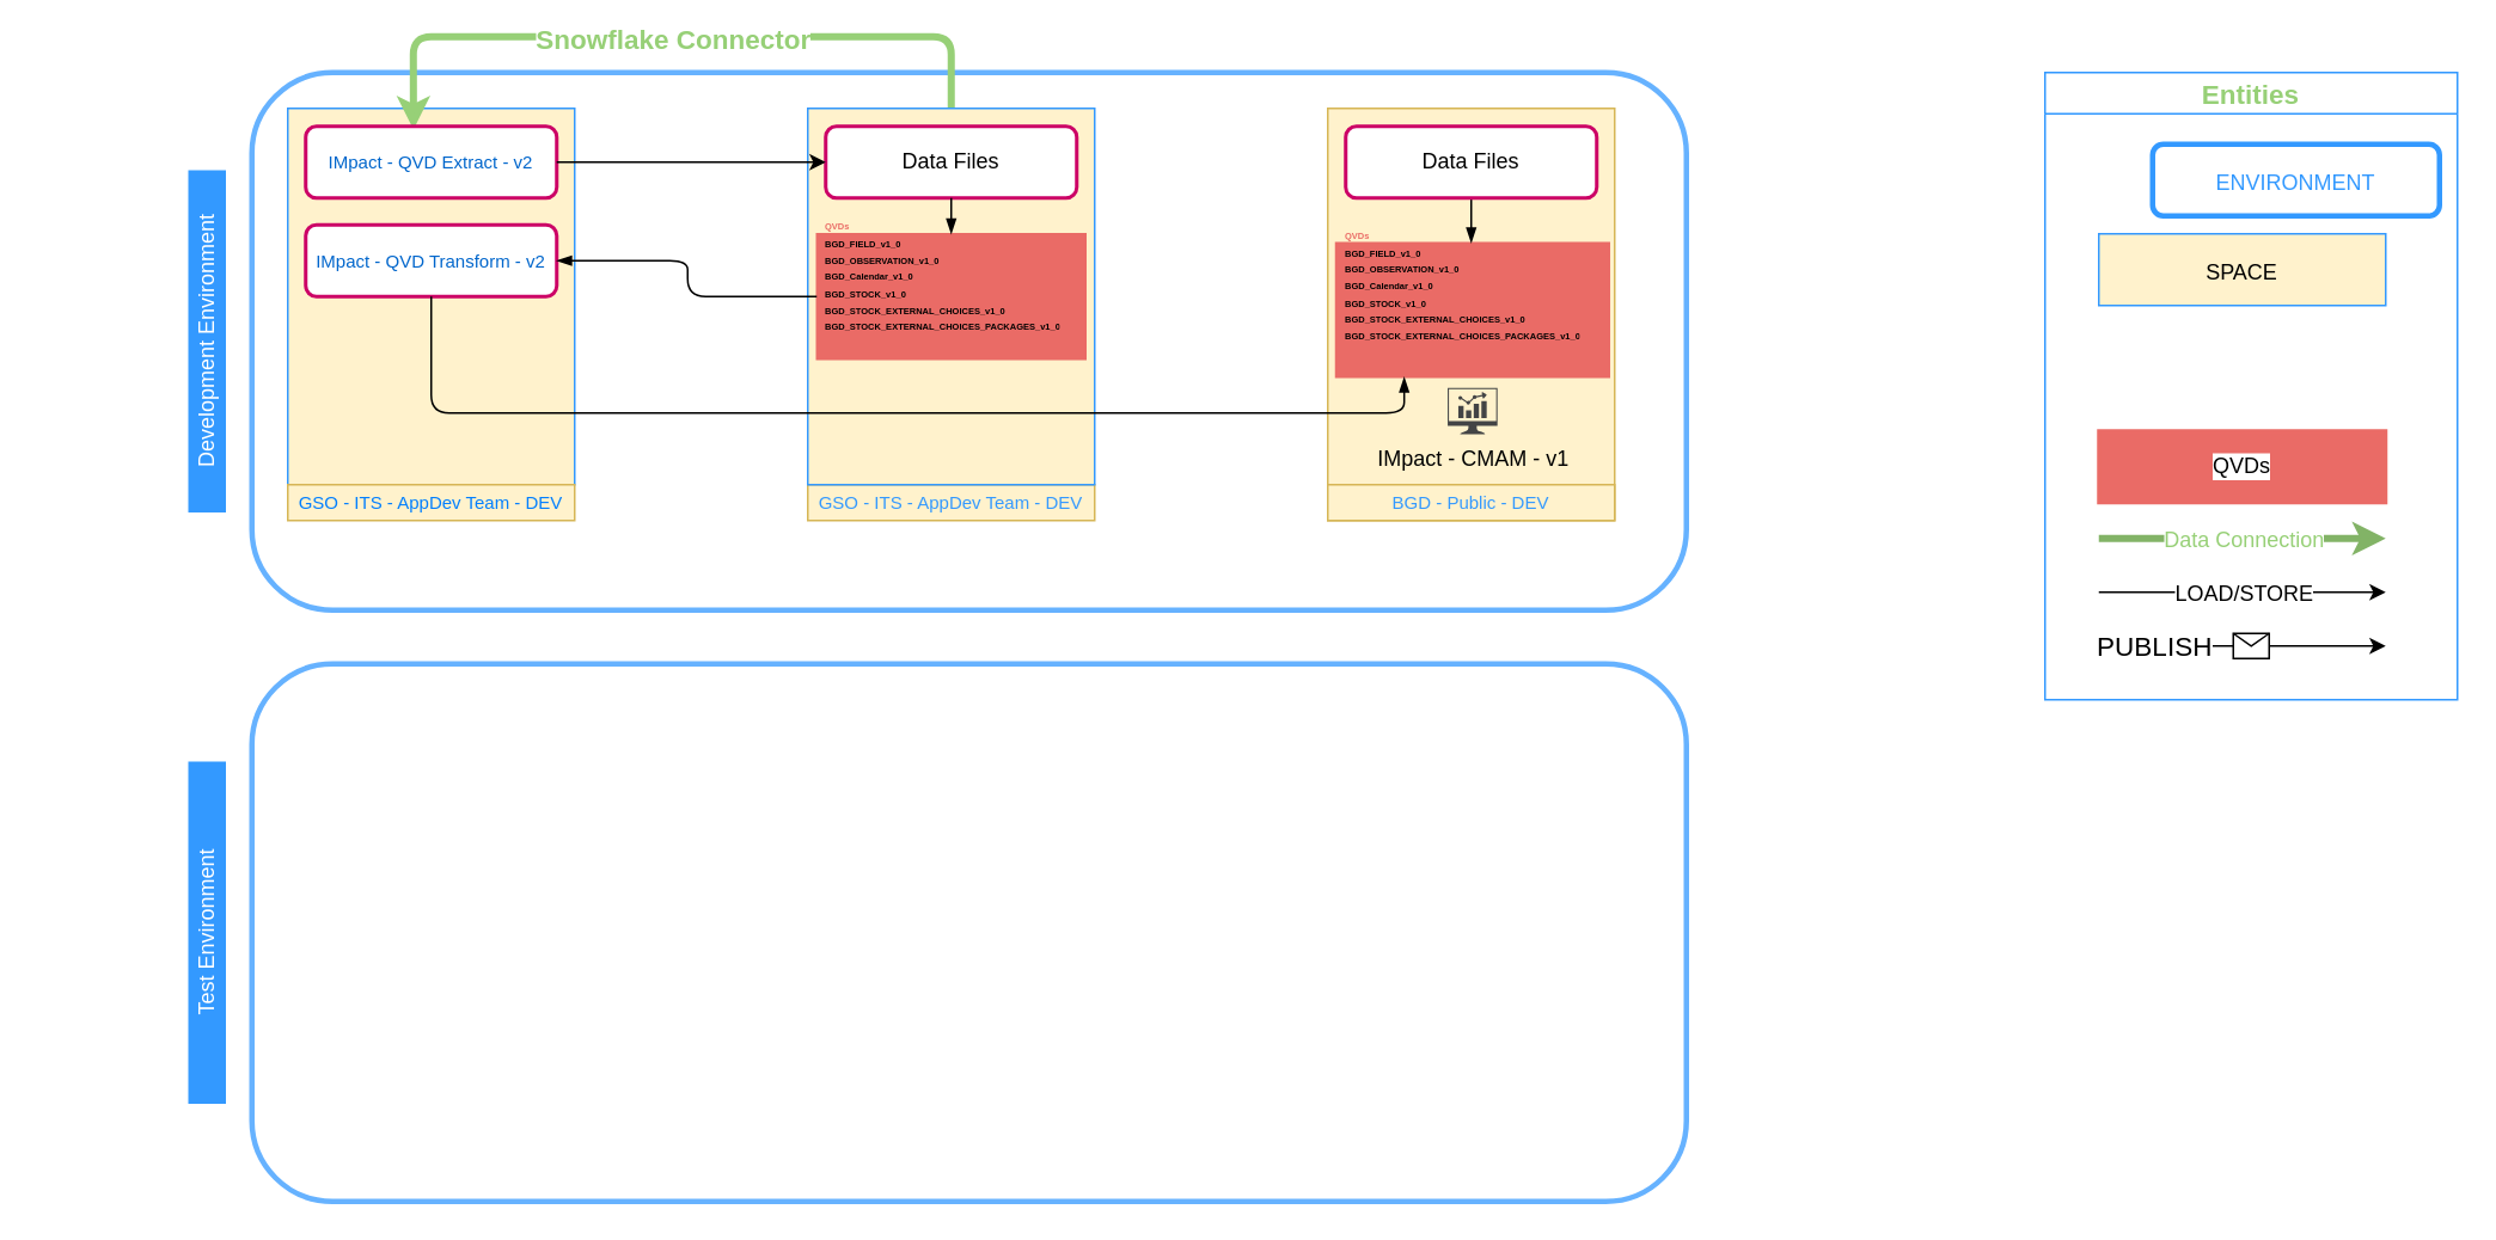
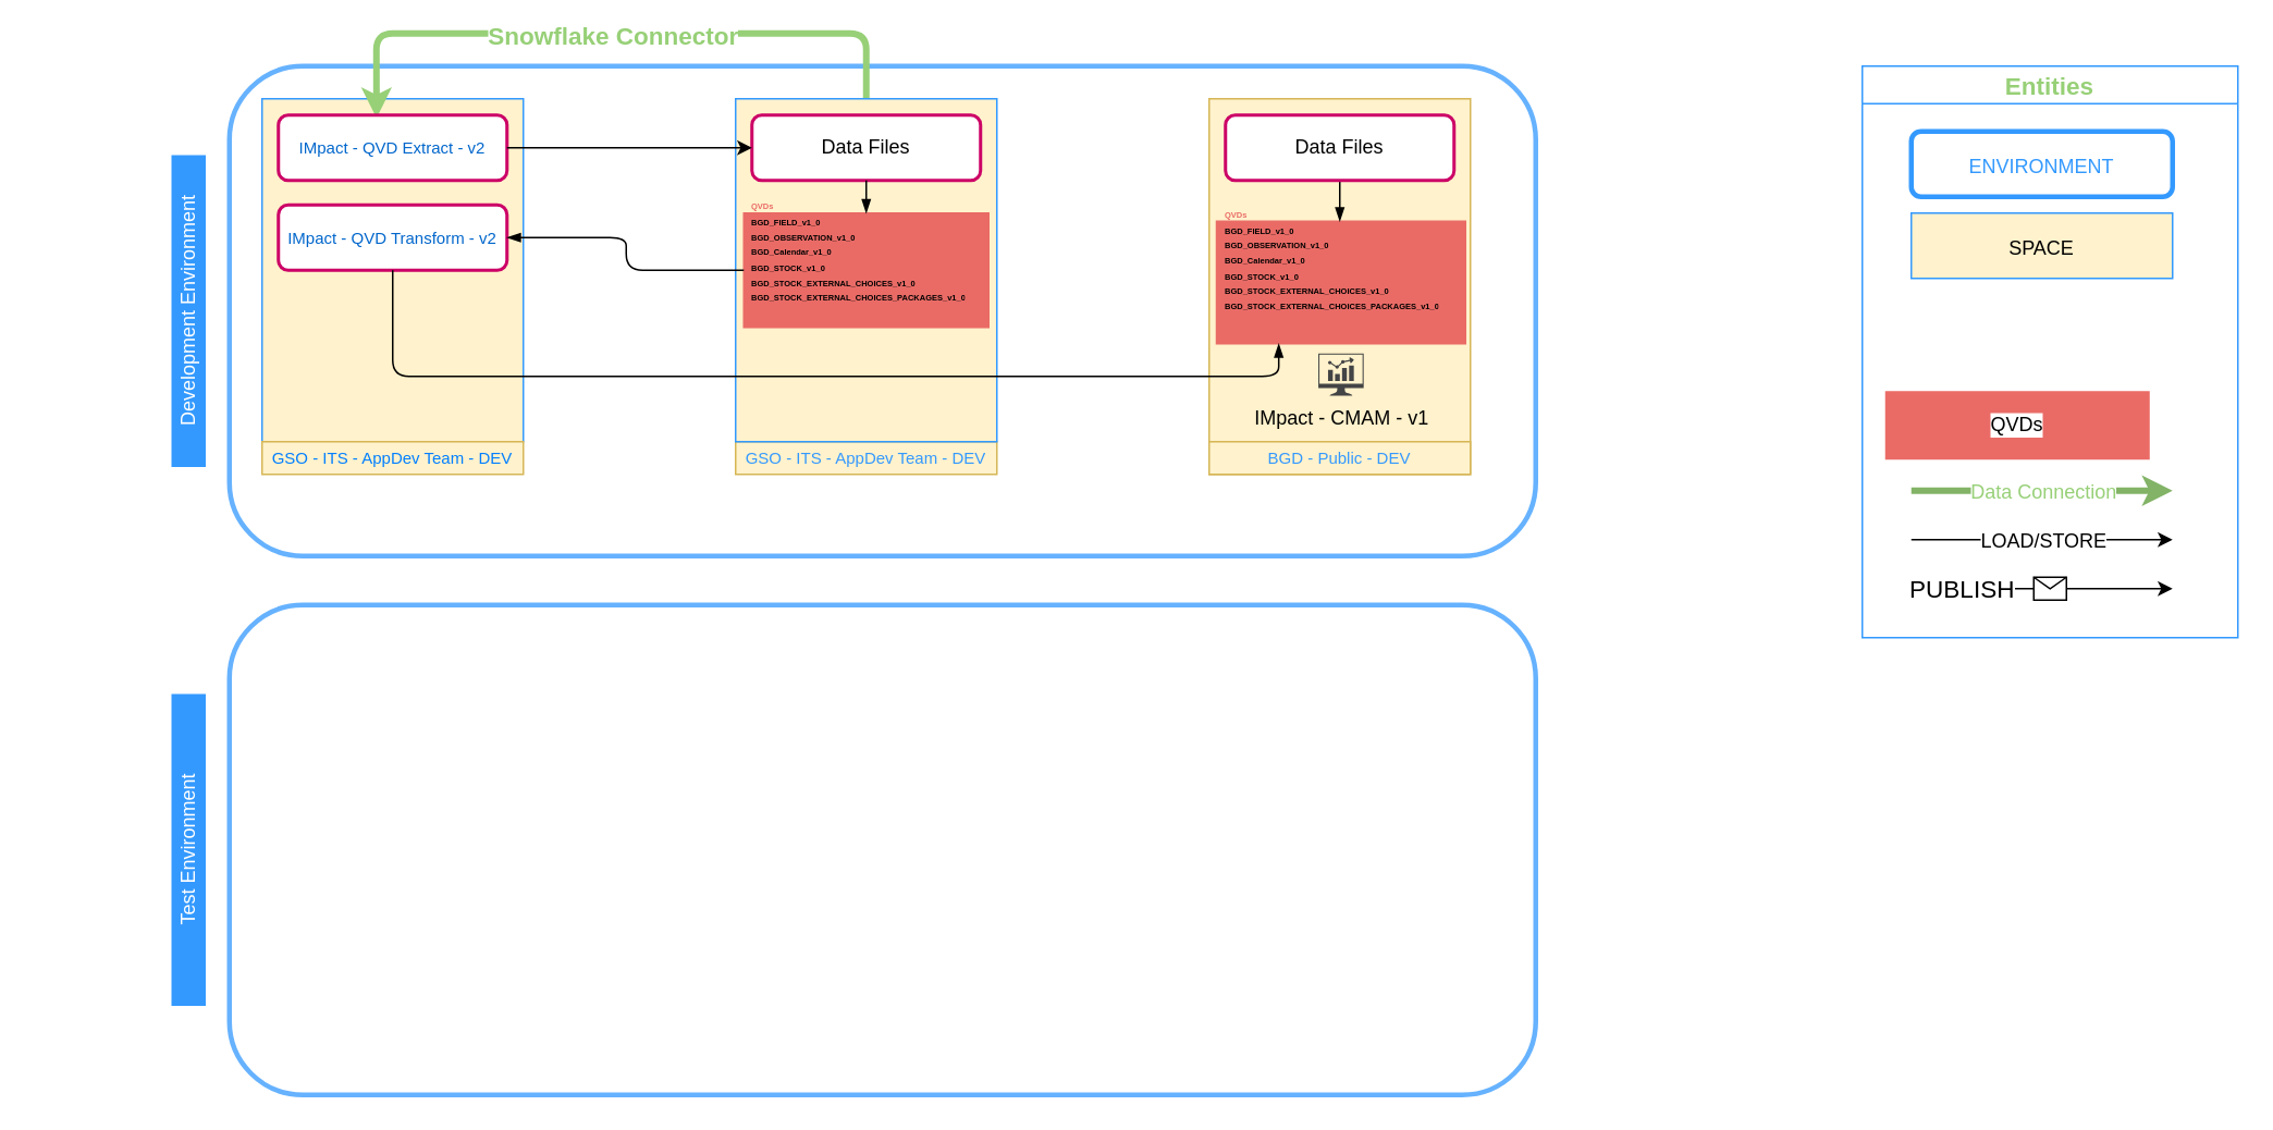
- <mxCell id="14" value="&lt;font color=&quot;#3399ff&quot; style=&quot;font-size: 12px&quot;&gt;ENVIRONMENT&lt;/font&gt;" style="rounded=1;whiteSpace=wrap;html=1;strokeColor=#3399FF;strokeWidth=3;fillColor=#ffffff;fontSize=15;fontColor=#97D077;" parent="1" vertex="1"><mxGeometry x="1200" y="80" width="160" height="40" as="geometry" /></mxCell>
+ <mxCell id="14" value="&lt;font color=&quot;#3399ff&quot; style=&quot;font-size: 12px&quot;&gt;ENVIRONMENT&lt;/font&gt;" style="rounded=1;whiteSpace=wrap;html=1;strokeColor=#3399FF;strokeWidth=3;fillColor=#ffffff;fontSize=15;fontColor=#97D077;" parent="1" vertex="1"><mxGeometry x="1170" y="80" width="160" height="40" as="geometry" /></mxCell>
- <mxCell id="17" value="QVDs" style="rounded=0;whiteSpace=wrap;html=1;strokeWidth=2;labelBackgroundColor=#ffffff;fillColor=#EA6B66;strokeColor=#EA6B66;" vertex="1" parent="16"><mxGeometry x="30" y="200" width="160" height="40" as="geometry" /></mxCell>
+ <mxCell id="17" value="QVDs" style="rounded=0;whiteSpace=wrap;html=1;strokeWidth=2;labelBackgroundColor=#ffffff;fillColor=#EA6B66;strokeColor=#EA6B66;" vertex="1" parent="16"><mxGeometry x="15" y="200" width="160" height="40" as="geometry" /></mxCell>
